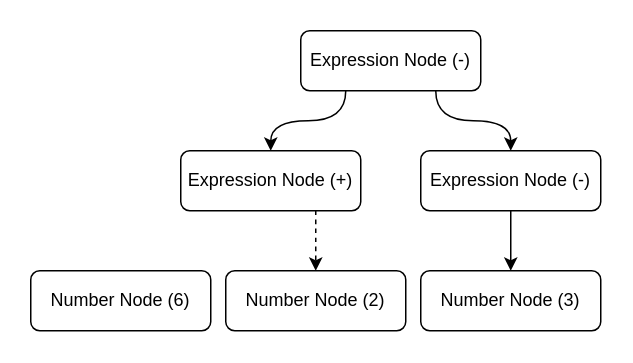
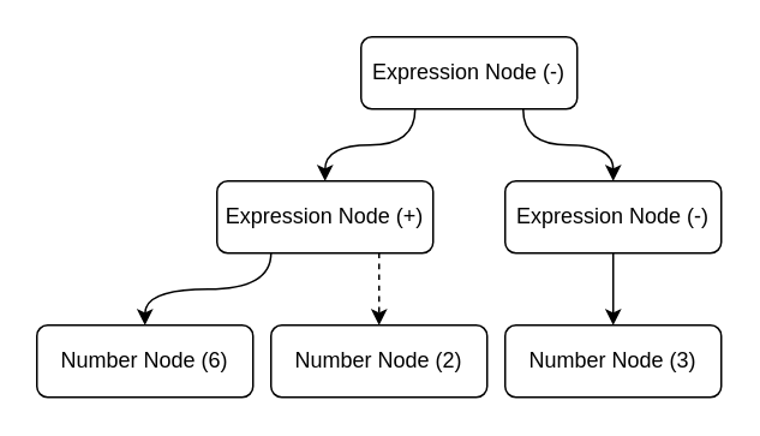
+ <mxCell id="9" style="edgeStyle=orthogonalEdgeStyle;rounded=0;orthogonalLoop=1;jettySize=auto;html=1;exitX=0.25;exitY=1;exitDx=0;exitDy=0;entryX=0.5;entryY=0;entryDx=0;entryDy=0;curved=1;" parent="2" source="4" target="8" edge="1"><mxGeometry relative="1" as="geometry" /></mxCell>
